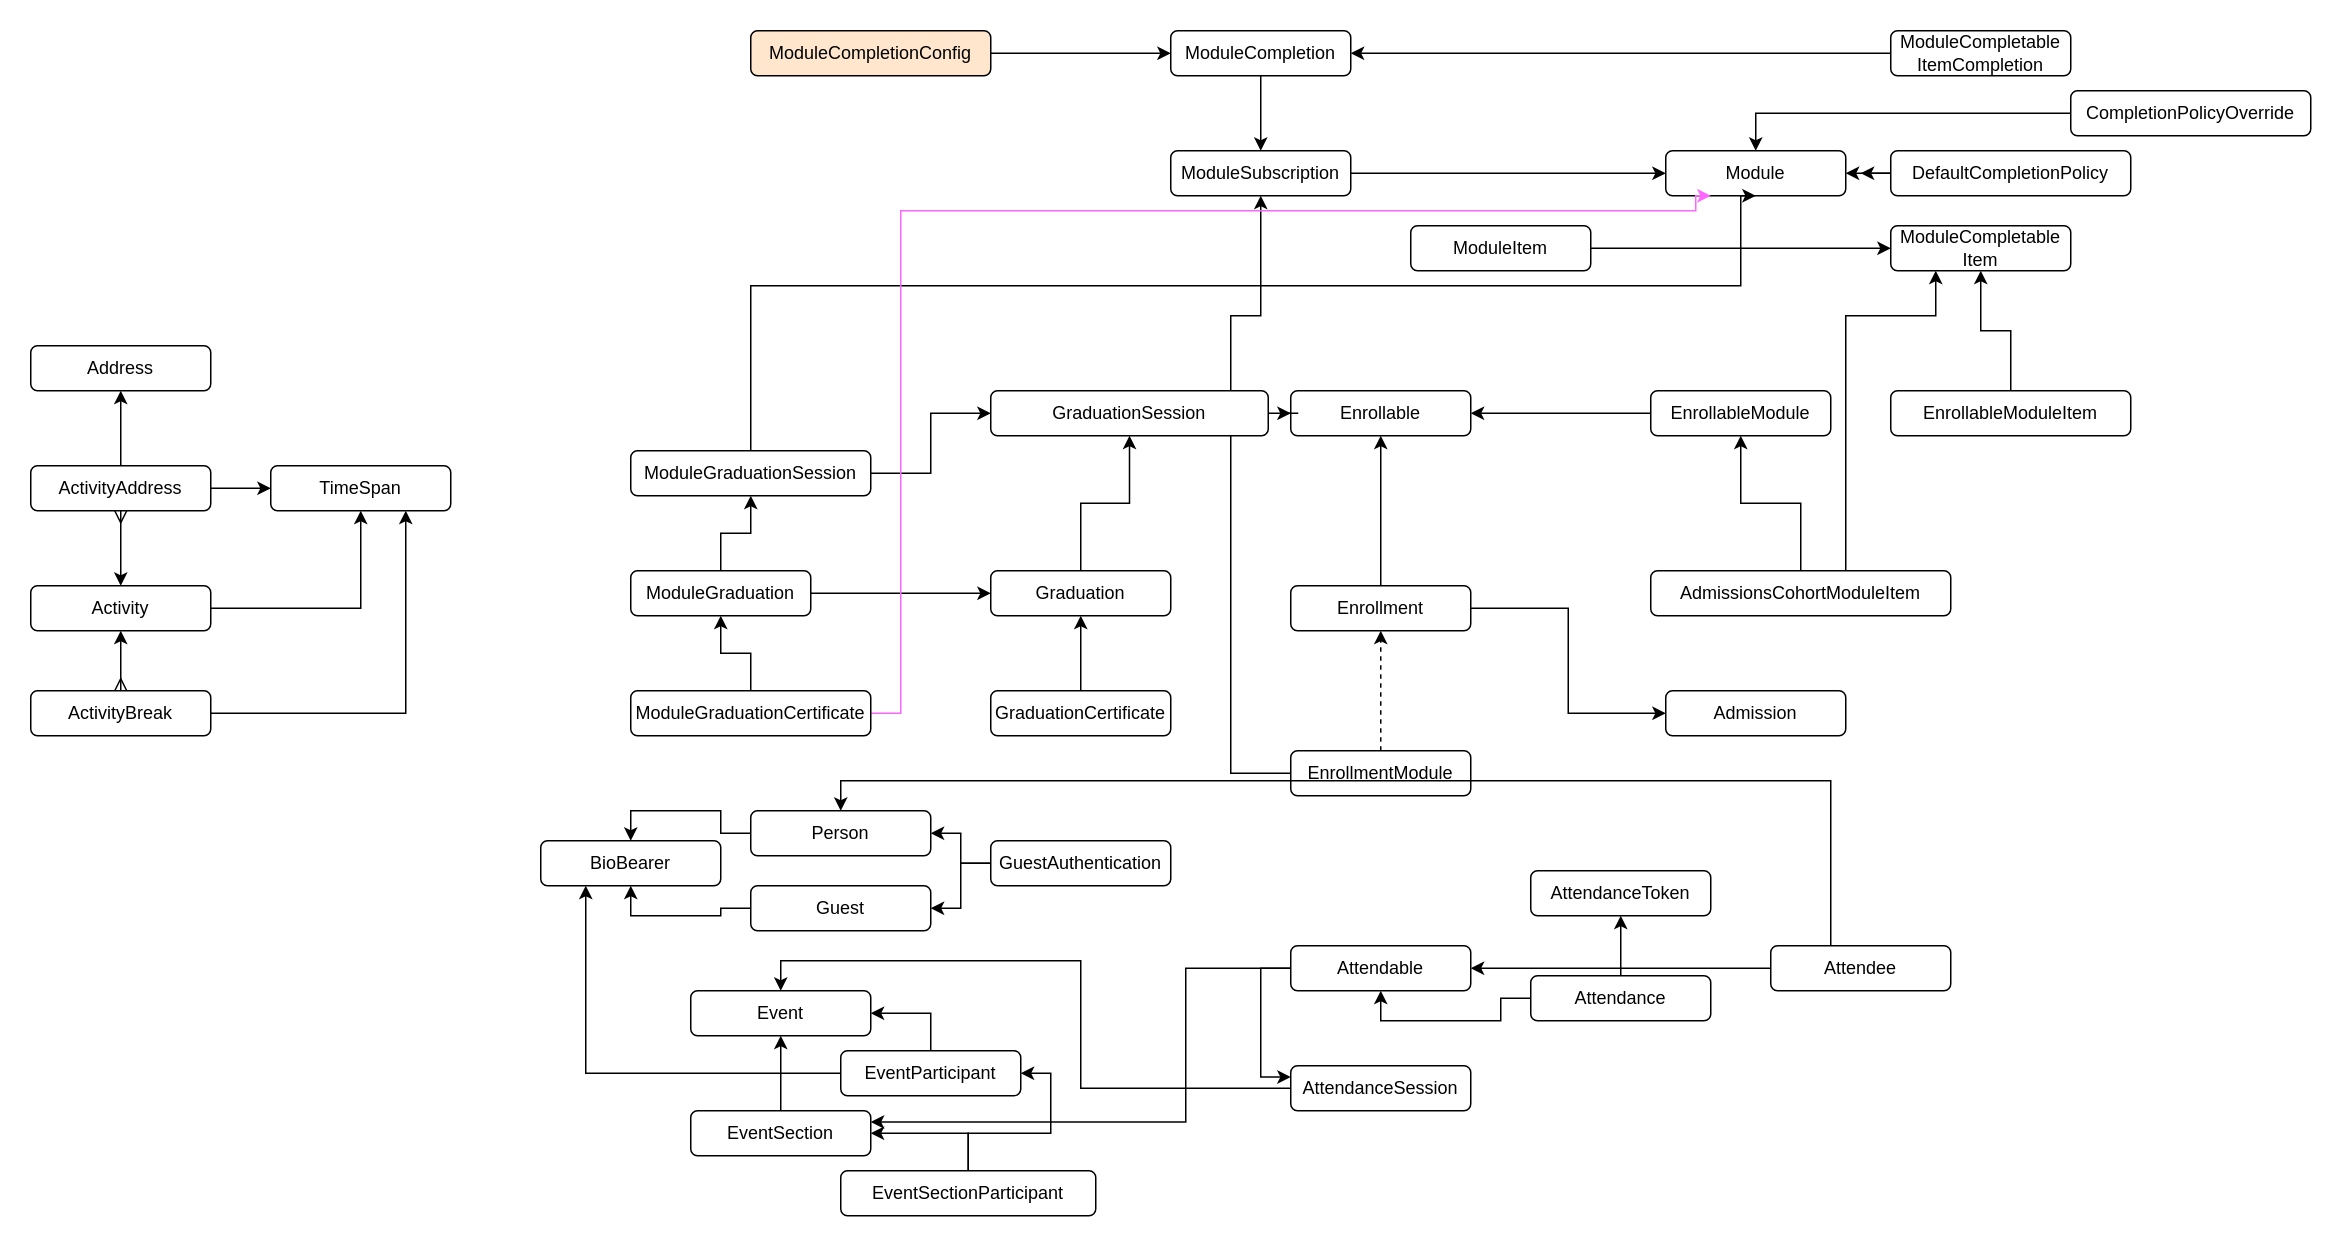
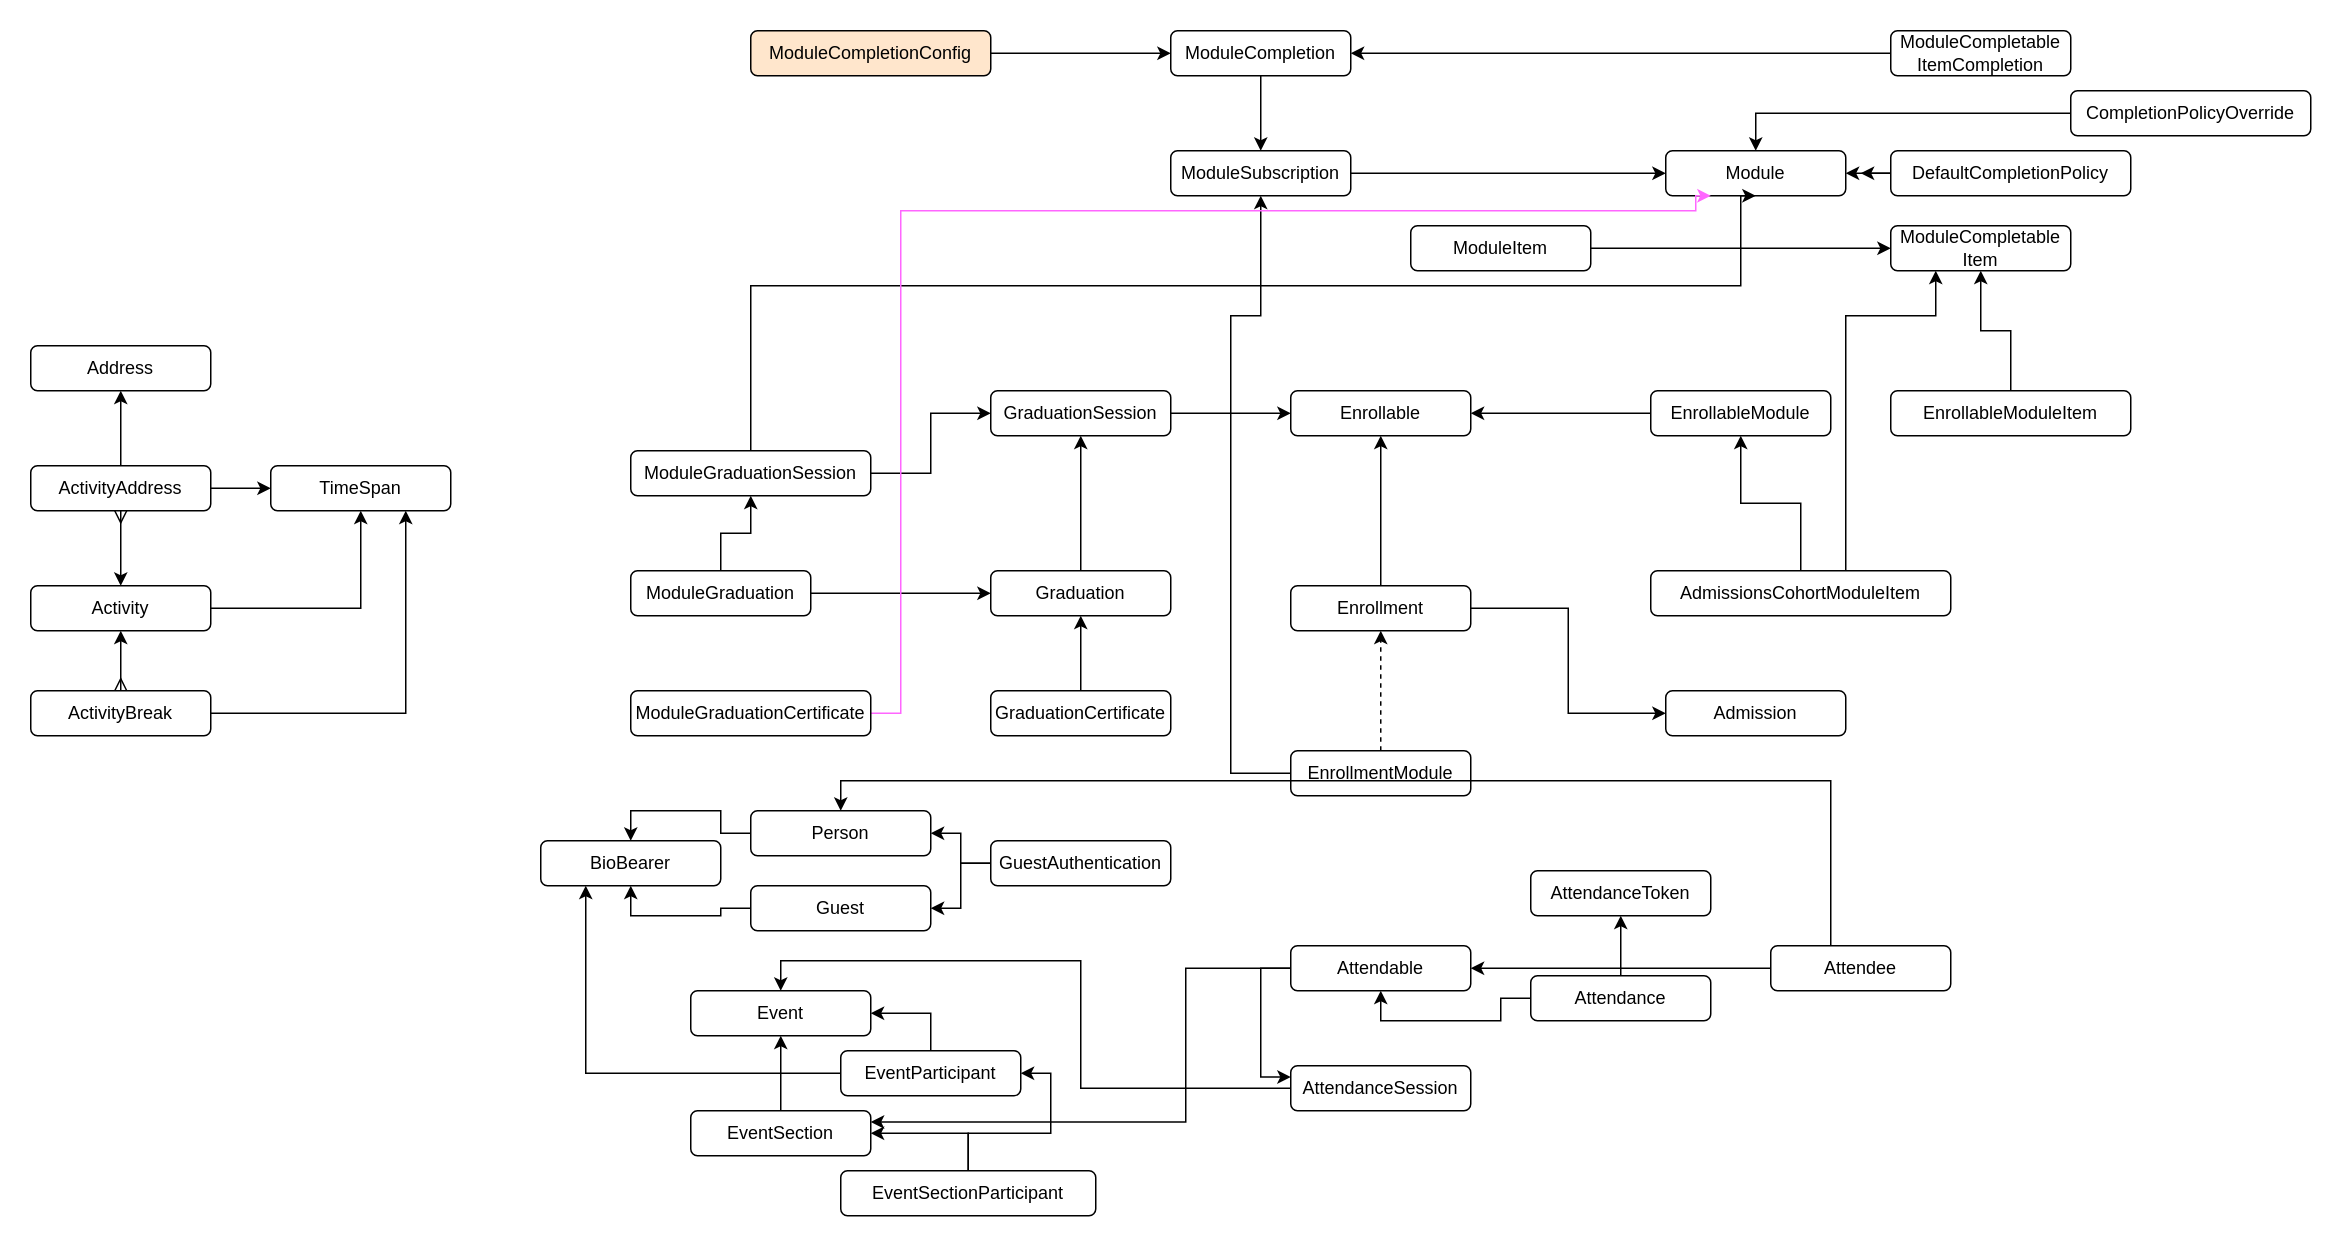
- <mxCell id="28" value="GraduationSession" style="rounded=1;whiteSpace=wrap;html=1;" vertex="1" parent="1"><mxGeometry x="660" y="260" width="185" height="30" as="geometry" /></mxCell>
+ <mxCell id="28" value="GraduationSession" style="rounded=1;whiteSpace=wrap;html=1;" vertex="1" parent="1"><mxGeometry x="660" y="260" width="120" height="30" as="geometry" /></mxCell>
- <mxCell id="39" style="edgeStyle=orthogonalEdgeStyle;rounded=0;orthogonalLoop=1;jettySize=auto;html=1;entryX=0.5;entryY=1;entryDx=0;entryDy=0;" edge="1" parent="1" source="41" target="36"><mxGeometry relative="1" as="geometry" /></mxCell>
